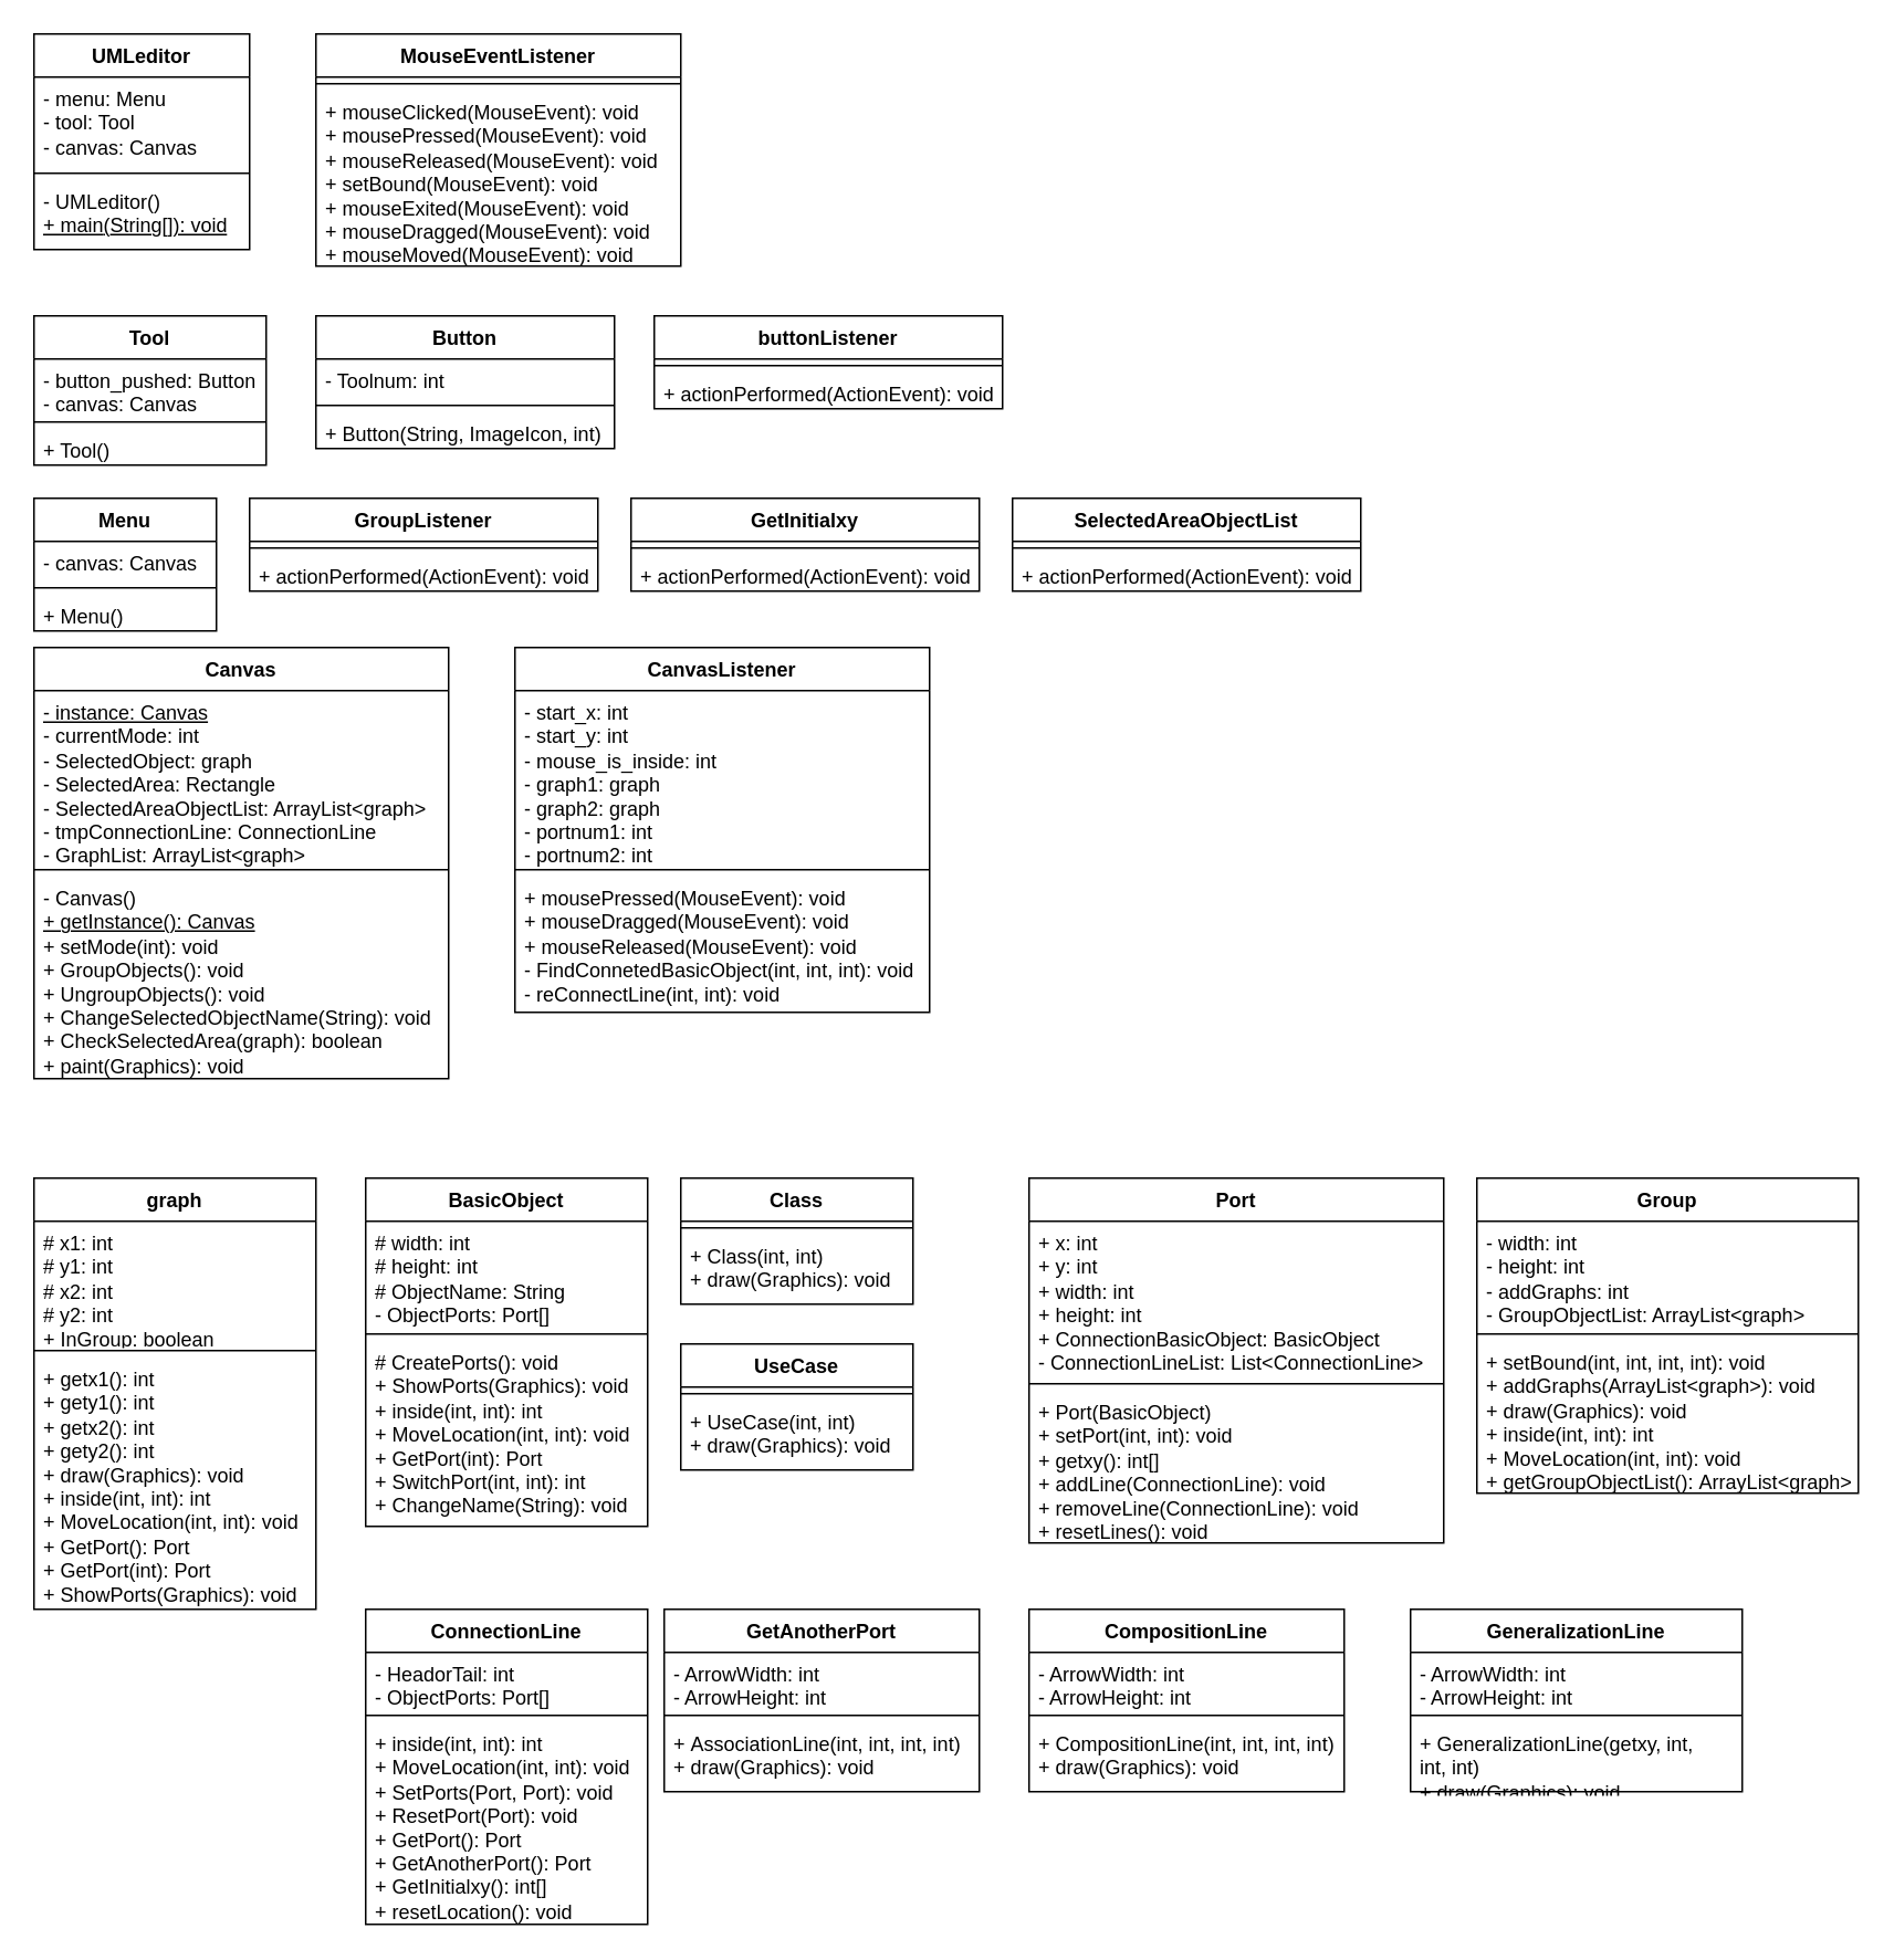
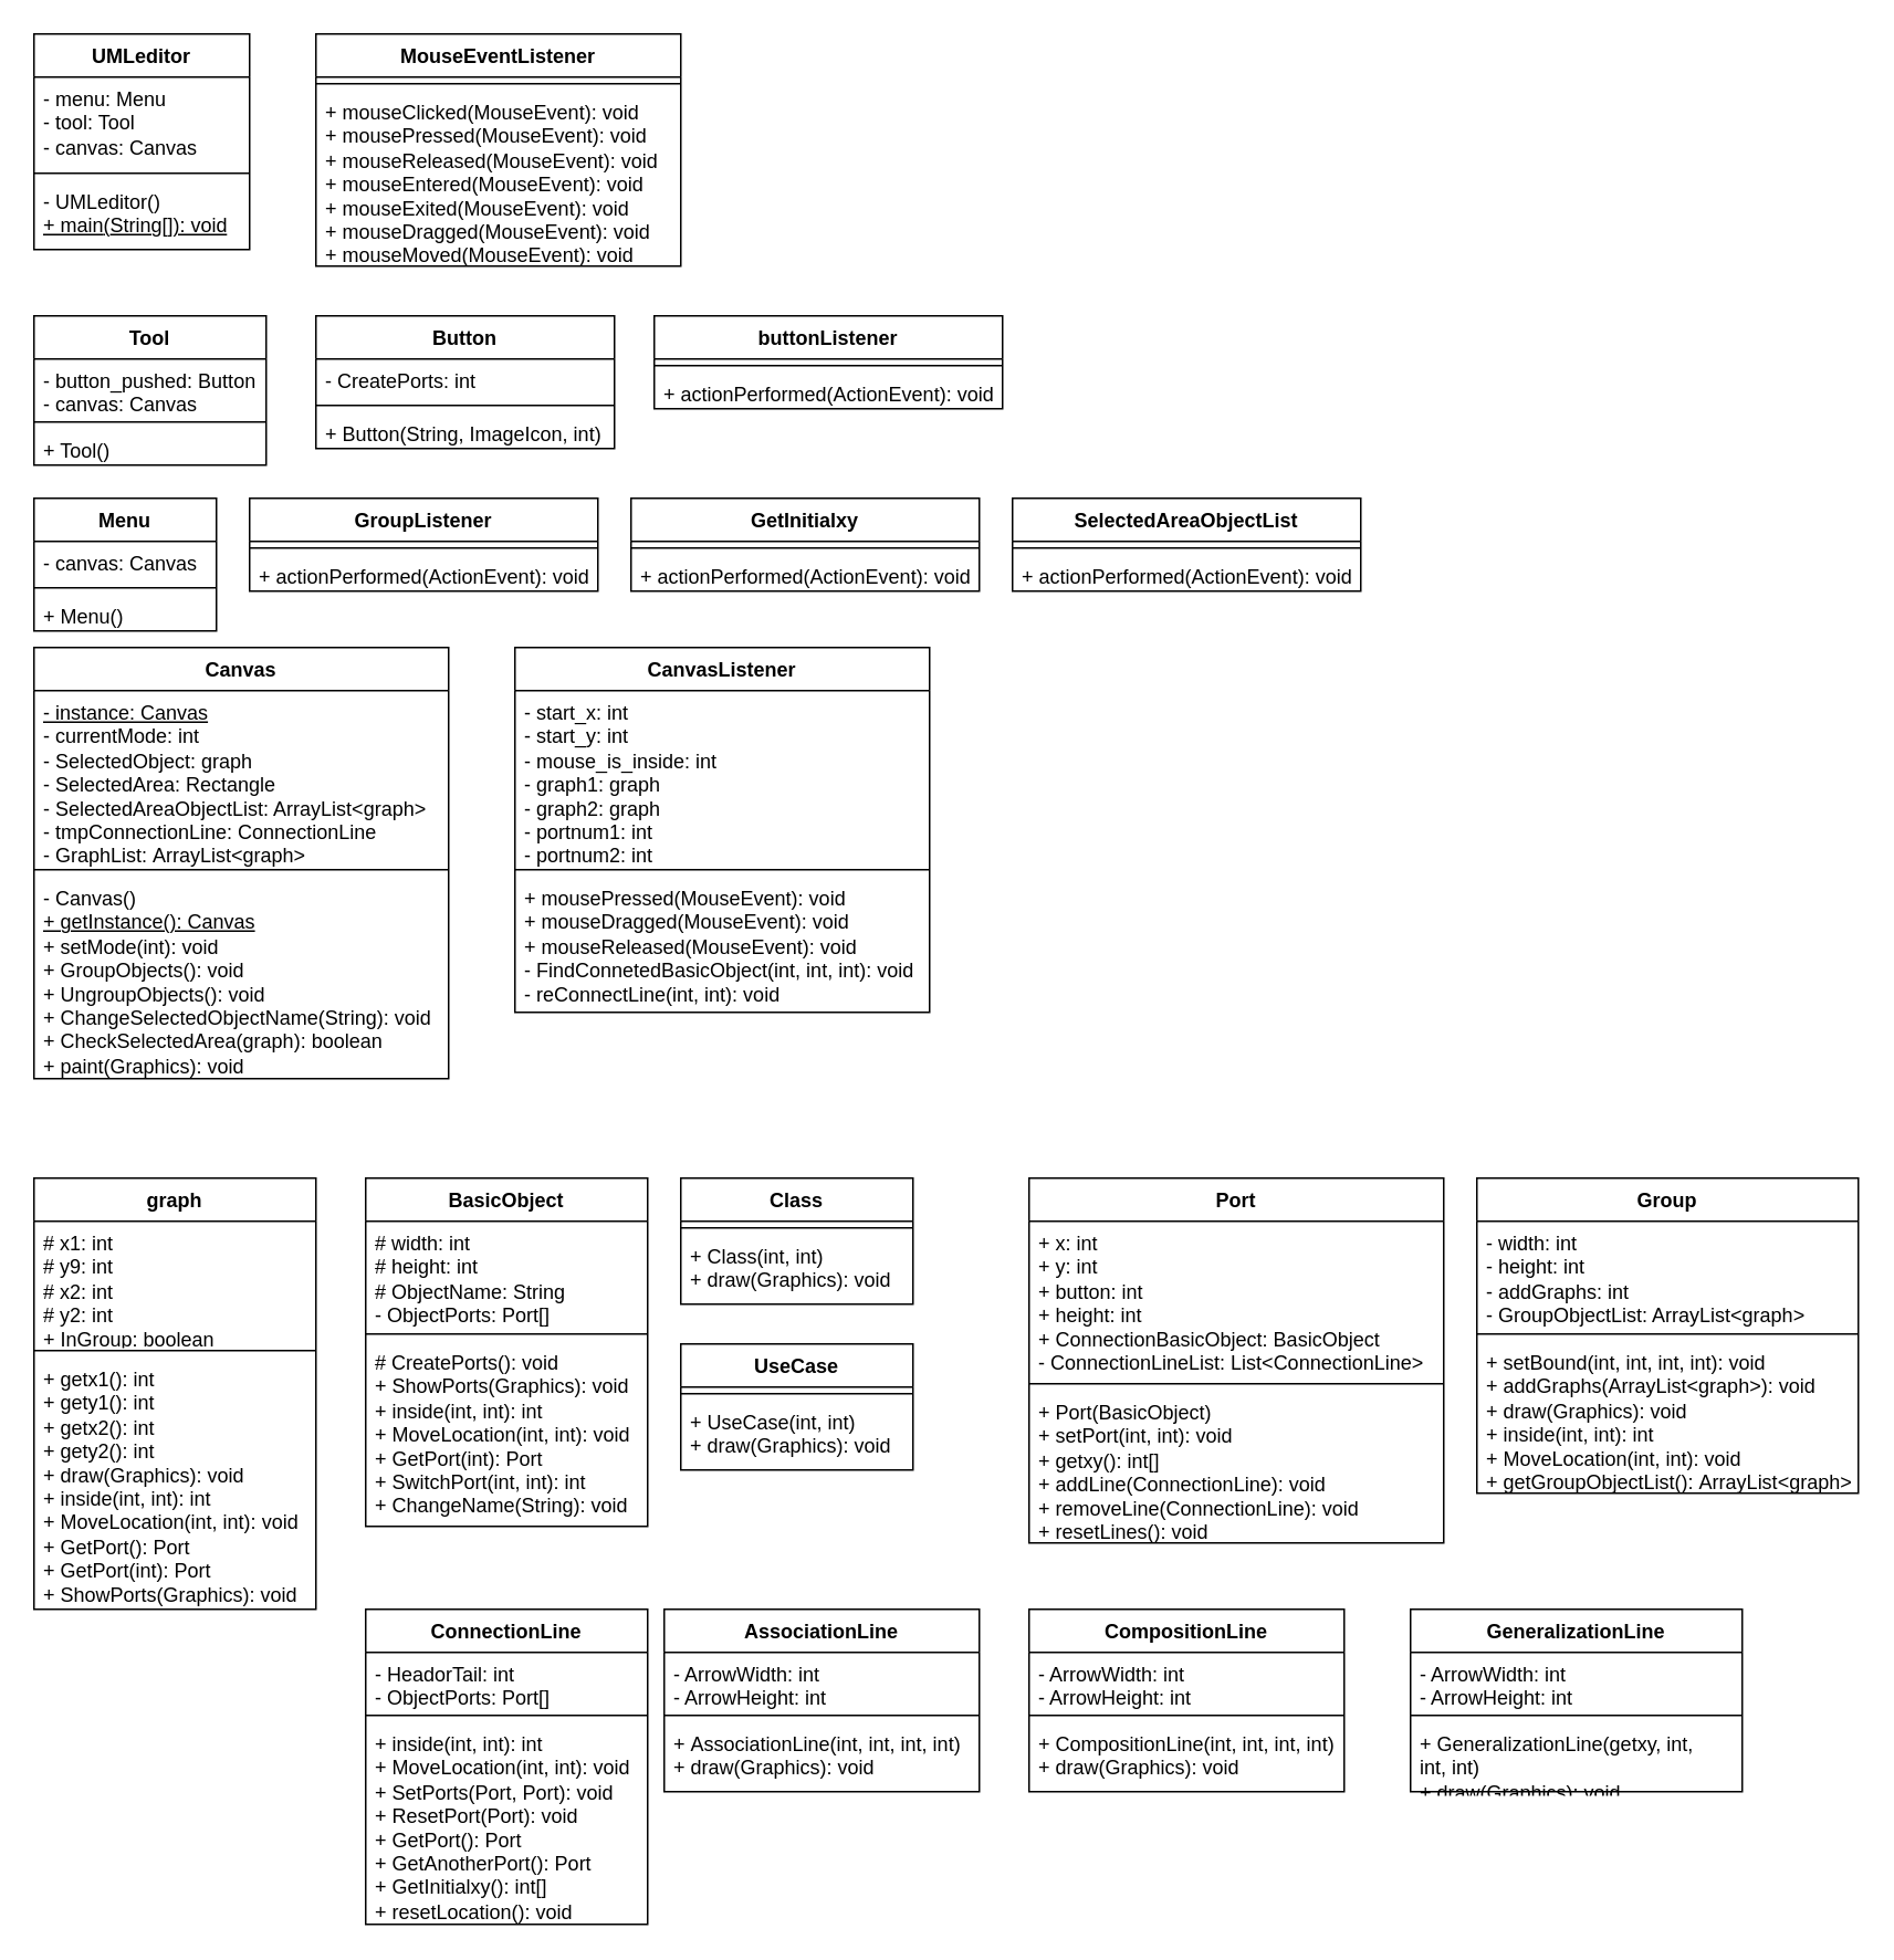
- <mxCell id="42" value="+&amp;nbsp;mouseClicked&lt;span style=&quot;background-color: initial;&quot;&gt;(&lt;/span&gt;&lt;span style=&quot;background-color: initial; border-color: var(--border-color);&quot;&gt;MouseEvent): void&lt;br&gt;+&amp;nbsp;mousePressed&lt;span style=&quot;background-color: initial;&quot;&gt;(&lt;/span&gt;&lt;span style=&quot;background-color: initial; border-color: var(--border-color);&quot;&gt;MouseEvent): void&lt;/span&gt;&lt;br&gt;+&amp;nbsp;mouseReleased&lt;span style=&quot;background-color: initial;&quot;&gt;(&lt;/span&gt;&lt;span style=&quot;background-color: initial; border-color: var(--border-color);&quot;&gt;MouseEvent): void&lt;/span&gt;&lt;br&gt;+&amp;nbsp;setBound&lt;span style=&quot;background-color: initial;&quot;&gt;(&lt;/span&gt;&lt;span style=&quot;background-color: initial; border-color: var(--border-color);&quot;&gt;MouseEvent): void&lt;/span&gt;&lt;br&gt;+&amp;nbsp;mouseExited&lt;span style=&quot;background-color: initial;&quot;&gt;(&lt;/span&gt;&lt;span style=&quot;background-color: initial; border-color: var(--border-color);&quot;&gt;MouseEvent): void&lt;/span&gt;&lt;br&gt;+&amp;nbsp;mouseDragged&lt;span style=&quot;background-color: initial;&quot;&gt;(&lt;/span&gt;&lt;span style=&quot;background-color: initial; border-color: var(--border-color);&quot;&gt;MouseEvent): void&lt;/span&gt;&lt;br&gt;+&amp;nbsp;mouseMoved&lt;/span&gt;&lt;span style=&quot;background-color: initial;&quot;&gt;(&lt;/span&gt;&lt;span style=&quot;background-color: initial; border-color: var(--border-color);&quot;&gt;MouseEvent): void&lt;/span&gt;" style="text;strokeColor=none;fillColor=none;align=left;verticalAlign=top;spacingLeft=4;spacingRight=4;overflow=hidden;rotatable=0;points=[[0,0.5],[1,0.5]];portConstraint=eastwest;whiteSpace=wrap;html=1;" vertex="1" parent="40"><mxGeometry y="34" width="220" height="106" as="geometry" /></mxCell>
+ <mxCell id="42" value="+&amp;nbsp;mouseClicked&lt;span style=&quot;background-color: initial;&quot;&gt;(&lt;/span&gt;&lt;span style=&quot;background-color: initial; border-color: var(--border-color);&quot;&gt;MouseEvent): void&lt;br&gt;+&amp;nbsp;mousePressed&lt;span style=&quot;background-color: initial;&quot;&gt;(&lt;/span&gt;&lt;span style=&quot;background-color: initial; border-color: var(--border-color);&quot;&gt;MouseEvent): void&lt;/span&gt;&lt;br&gt;+&amp;nbsp;mouseReleased&lt;span style=&quot;background-color: initial;&quot;&gt;(&lt;/span&gt;&lt;span style=&quot;background-color: initial; border-color: var(--border-color);&quot;&gt;MouseEvent): void&lt;/span&gt;&lt;br&gt;+&amp;nbsp;mouseEntered&lt;span style=&quot;background-color: initial;&quot;&gt;(&lt;/span&gt;&lt;span style=&quot;background-color: initial; border-color: var(--border-color);&quot;&gt;MouseEvent): void&lt;/span&gt;&lt;br&gt;+&amp;nbsp;mouseExited&lt;span style=&quot;background-color: initial;&quot;&gt;(&lt;/span&gt;&lt;span style=&quot;background-color: initial; border-color: var(--border-color);&quot;&gt;MouseEvent): void&lt;/span&gt;&lt;br&gt;+&amp;nbsp;mouseDragged&lt;span style=&quot;background-color: initial;&quot;&gt;(&lt;/span&gt;&lt;span style=&quot;background-color: initial; border-color: var(--border-color);&quot;&gt;MouseEvent): void&lt;/span&gt;&lt;br&gt;+&amp;nbsp;mouseMoved&lt;/span&gt;&lt;span style=&quot;background-color: initial;&quot;&gt;(&lt;/span&gt;&lt;span style=&quot;background-color: initial; border-color: var(--border-color);&quot;&gt;MouseEvent): void&lt;/span&gt;" style="text;strokeColor=none;fillColor=none;align=left;verticalAlign=top;spacingLeft=4;spacingRight=4;overflow=hidden;rotatable=0;points=[[0,0.5],[1,0.5]];portConstraint=eastwest;whiteSpace=wrap;html=1;" vertex="1" parent="40"><mxGeometry y="34" width="220" height="106" as="geometry" /></mxCell>
- <mxCell id="52" value="- Toolnum:&amp;nbsp;int" style="text;strokeColor=none;fillColor=none;align=left;verticalAlign=top;spacingLeft=4;spacingRight=4;overflow=hidden;rotatable=0;points=[[0,0.5],[1,0.5]];portConstraint=eastwest;whiteSpace=wrap;html=1;" vertex="1" parent="51"><mxGeometry y="26" width="180" height="24" as="geometry" /></mxCell>
+ <mxCell id="52" value="- CreatePorts:&amp;nbsp;int" style="text;strokeColor=none;fillColor=none;align=left;verticalAlign=top;spacingLeft=4;spacingRight=4;overflow=hidden;rotatable=0;points=[[0,0.5],[1,0.5]];portConstraint=eastwest;whiteSpace=wrap;html=1;" vertex="1" parent="51"><mxGeometry y="26" width="180" height="24" as="geometry" /></mxCell>
- <mxCell id="37" value="#&amp;nbsp;x1&lt;span style=&quot;background-color: initial;&quot;&gt;: int&lt;/span&gt;&lt;br&gt;#&amp;nbsp;y1&lt;span style=&quot;background-color: initial;&quot;&gt;: int&lt;br&gt;&lt;/span&gt;#&amp;nbsp;x2: int&lt;br style=&quot;border-color: var(--border-color);&quot;&gt;#&amp;nbsp;y2&lt;span style=&quot;border-color: var(--border-color); background-color: initial;&quot;&gt;: int&lt;/span&gt;&lt;br&gt;+ InGroup&lt;span style=&quot;background-color: initial;&quot;&gt;:&amp;nbsp;&lt;/span&gt;boolean" style="text;strokeColor=none;fillColor=none;align=left;verticalAlign=top;spacingLeft=4;spacingRight=4;overflow=hidden;rotatable=0;points=[[0,0.5],[1,0.5]];portConstraint=eastwest;whiteSpace=wrap;html=1;" vertex="1" parent="36"><mxGeometry y="26" width="170" height="74" as="geometry" /></mxCell>
+ <mxCell id="37" value="#&amp;nbsp;x1&lt;span style=&quot;background-color: initial;&quot;&gt;: int&lt;/span&gt;&lt;br&gt;#&amp;nbsp;y9&lt;span style=&quot;background-color: initial;&quot;&gt;: int&lt;br&gt;&lt;/span&gt;#&amp;nbsp;x2: int&lt;br style=&quot;border-color: var(--border-color);&quot;&gt;#&amp;nbsp;y2&lt;span style=&quot;border-color: var(--border-color); background-color: initial;&quot;&gt;: int&lt;/span&gt;&lt;br&gt;+ InGroup&lt;span style=&quot;background-color: initial;&quot;&gt;:&amp;nbsp;&lt;/span&gt;boolean" style="text;strokeColor=none;fillColor=none;align=left;verticalAlign=top;spacingLeft=4;spacingRight=4;overflow=hidden;rotatable=0;points=[[0,0.5],[1,0.5]];portConstraint=eastwest;whiteSpace=wrap;html=1;" vertex="1" parent="36"><mxGeometry y="26" width="170" height="74" as="geometry" /></mxCell>
- <mxCell id="29" value="+ x: int&lt;br style=&quot;border-color: var(--border-color);&quot;&gt;+ y: int&lt;br&gt;+ width: int&lt;br style=&quot;border-color: var(--border-color);&quot;&gt;+ height: int&lt;br&gt;+ ConnectionBasicObject: BasicObject&lt;br&gt;- ConnectionLineList: List&amp;lt;ConnectionLine&amp;gt;" style="text;strokeColor=none;fillColor=none;align=left;verticalAlign=top;spacingLeft=4;spacingRight=4;overflow=hidden;rotatable=0;points=[[0,0.5],[1,0.5]];portConstraint=eastwest;whiteSpace=wrap;html=1;" vertex="1" parent="28"><mxGeometry y="26" width="250" height="94" as="geometry" /></mxCell>
+ <mxCell id="29" value="+ x: int&lt;br style=&quot;border-color: var(--border-color);&quot;&gt;+ y: int&lt;br&gt;+ button: int&lt;br style=&quot;border-color: var(--border-color);&quot;&gt;+ height: int&lt;br&gt;+ ConnectionBasicObject: BasicObject&lt;br&gt;- ConnectionLineList: List&amp;lt;ConnectionLine&amp;gt;" style="text;strokeColor=none;fillColor=none;align=left;verticalAlign=top;spacingLeft=4;spacingRight=4;overflow=hidden;rotatable=0;points=[[0,0.5],[1,0.5]];portConstraint=eastwest;whiteSpace=wrap;html=1;" vertex="1" parent="28"><mxGeometry y="26" width="250" height="94" as="geometry" /></mxCell>
- <mxCell id="6" value="GetAnotherPort" style="swimlane;fontStyle=1;align=center;verticalAlign=top;childLayout=stackLayout;horizontal=1;startSize=26;horizontalStack=0;resizeParent=1;resizeParentMax=0;resizeLast=0;collapsible=1;marginBottom=0;whiteSpace=wrap;html=1;" vertex="1" parent="1"><mxGeometry x="400" y="970" width="190" height="110" as="geometry" /></mxCell>
+ <mxCell id="6" value="AssociationLine" style="swimlane;fontStyle=1;align=center;verticalAlign=top;childLayout=stackLayout;horizontal=1;startSize=26;horizontalStack=0;resizeParent=1;resizeParentMax=0;resizeLast=0;collapsible=1;marginBottom=0;whiteSpace=wrap;html=1;" vertex="1" parent="1"><mxGeometry x="400" y="970" width="190" height="110" as="geometry" /></mxCell>
